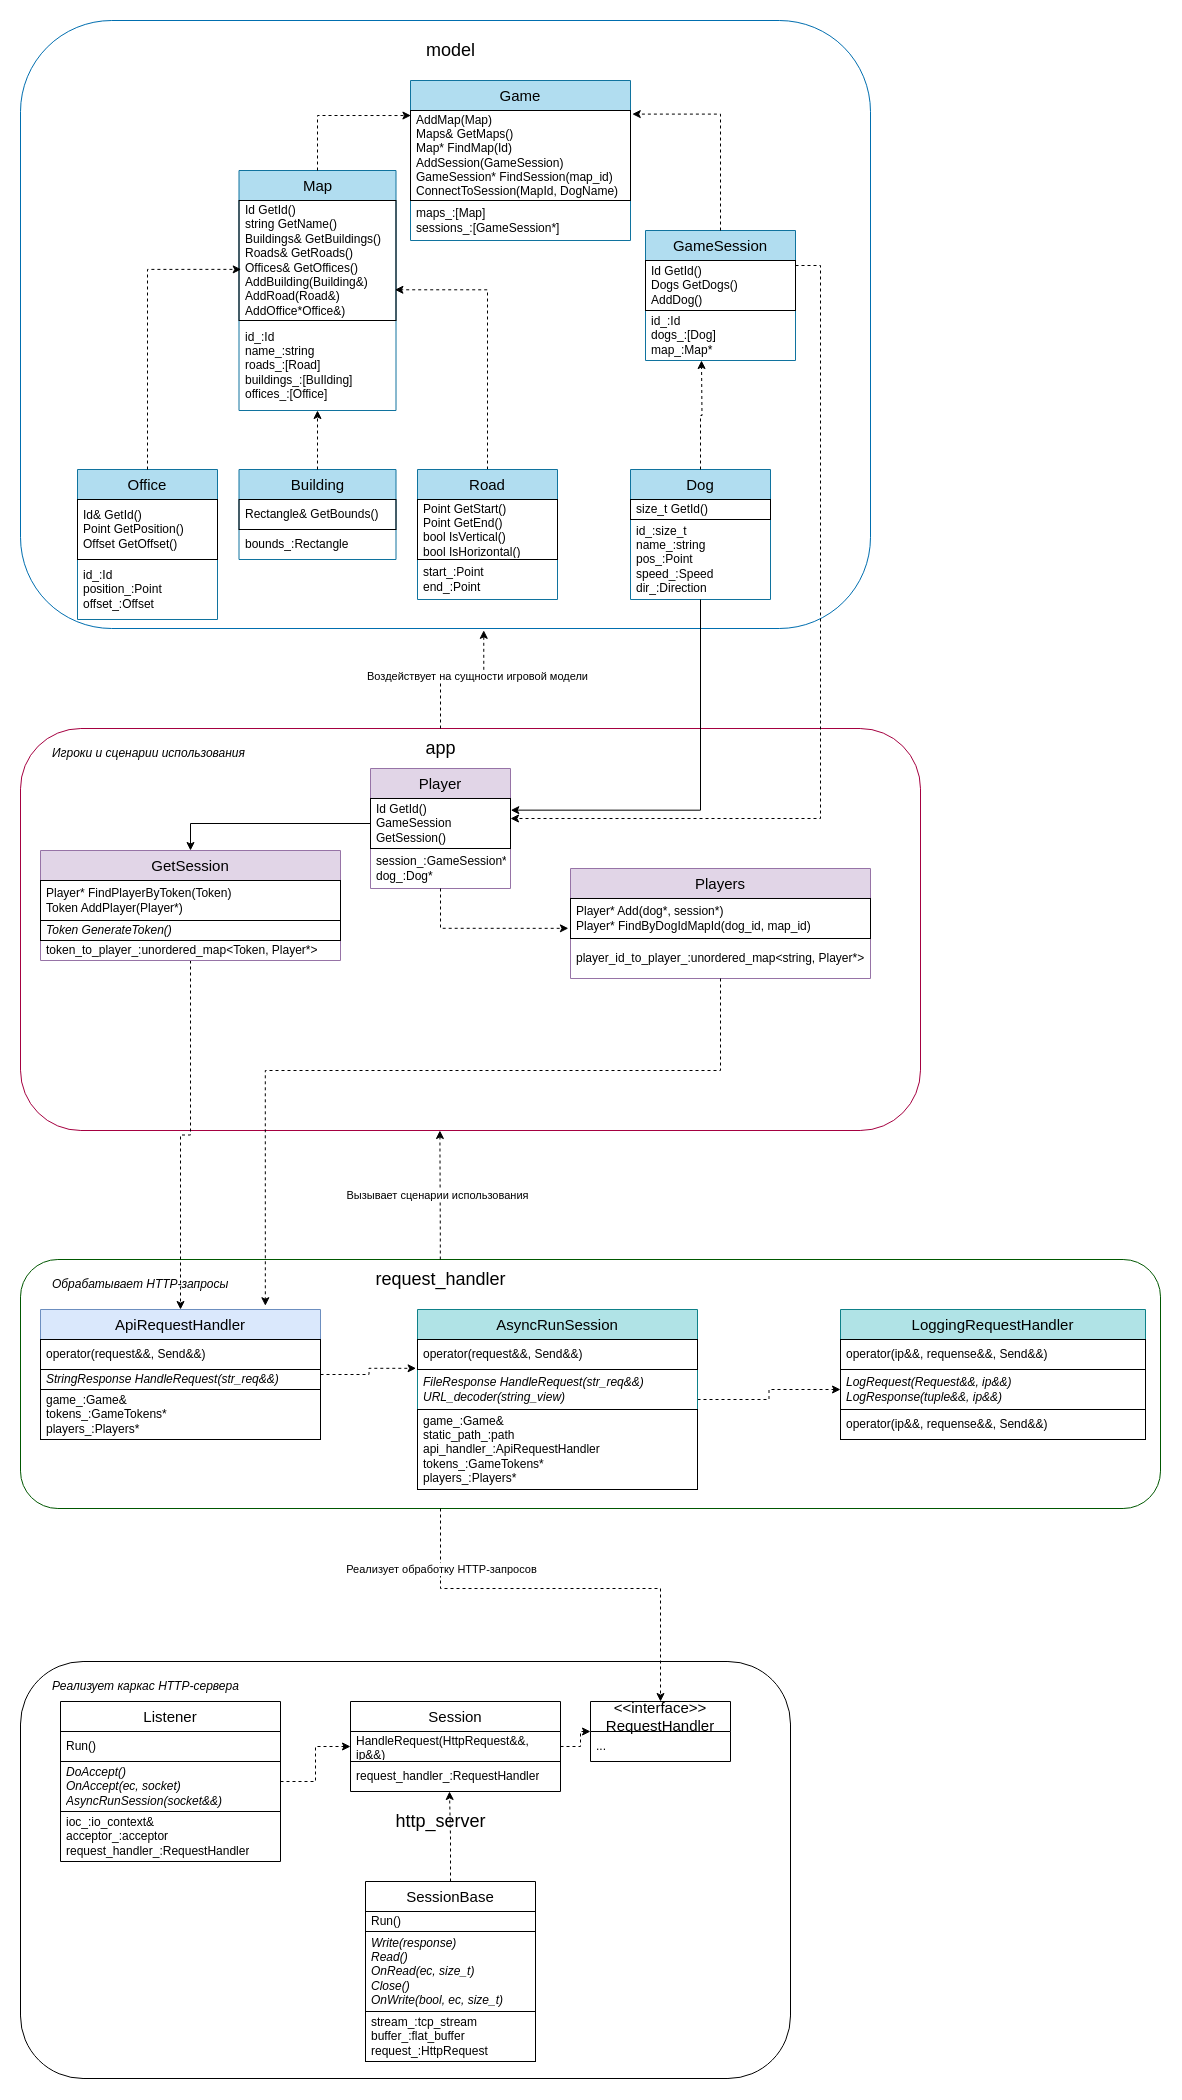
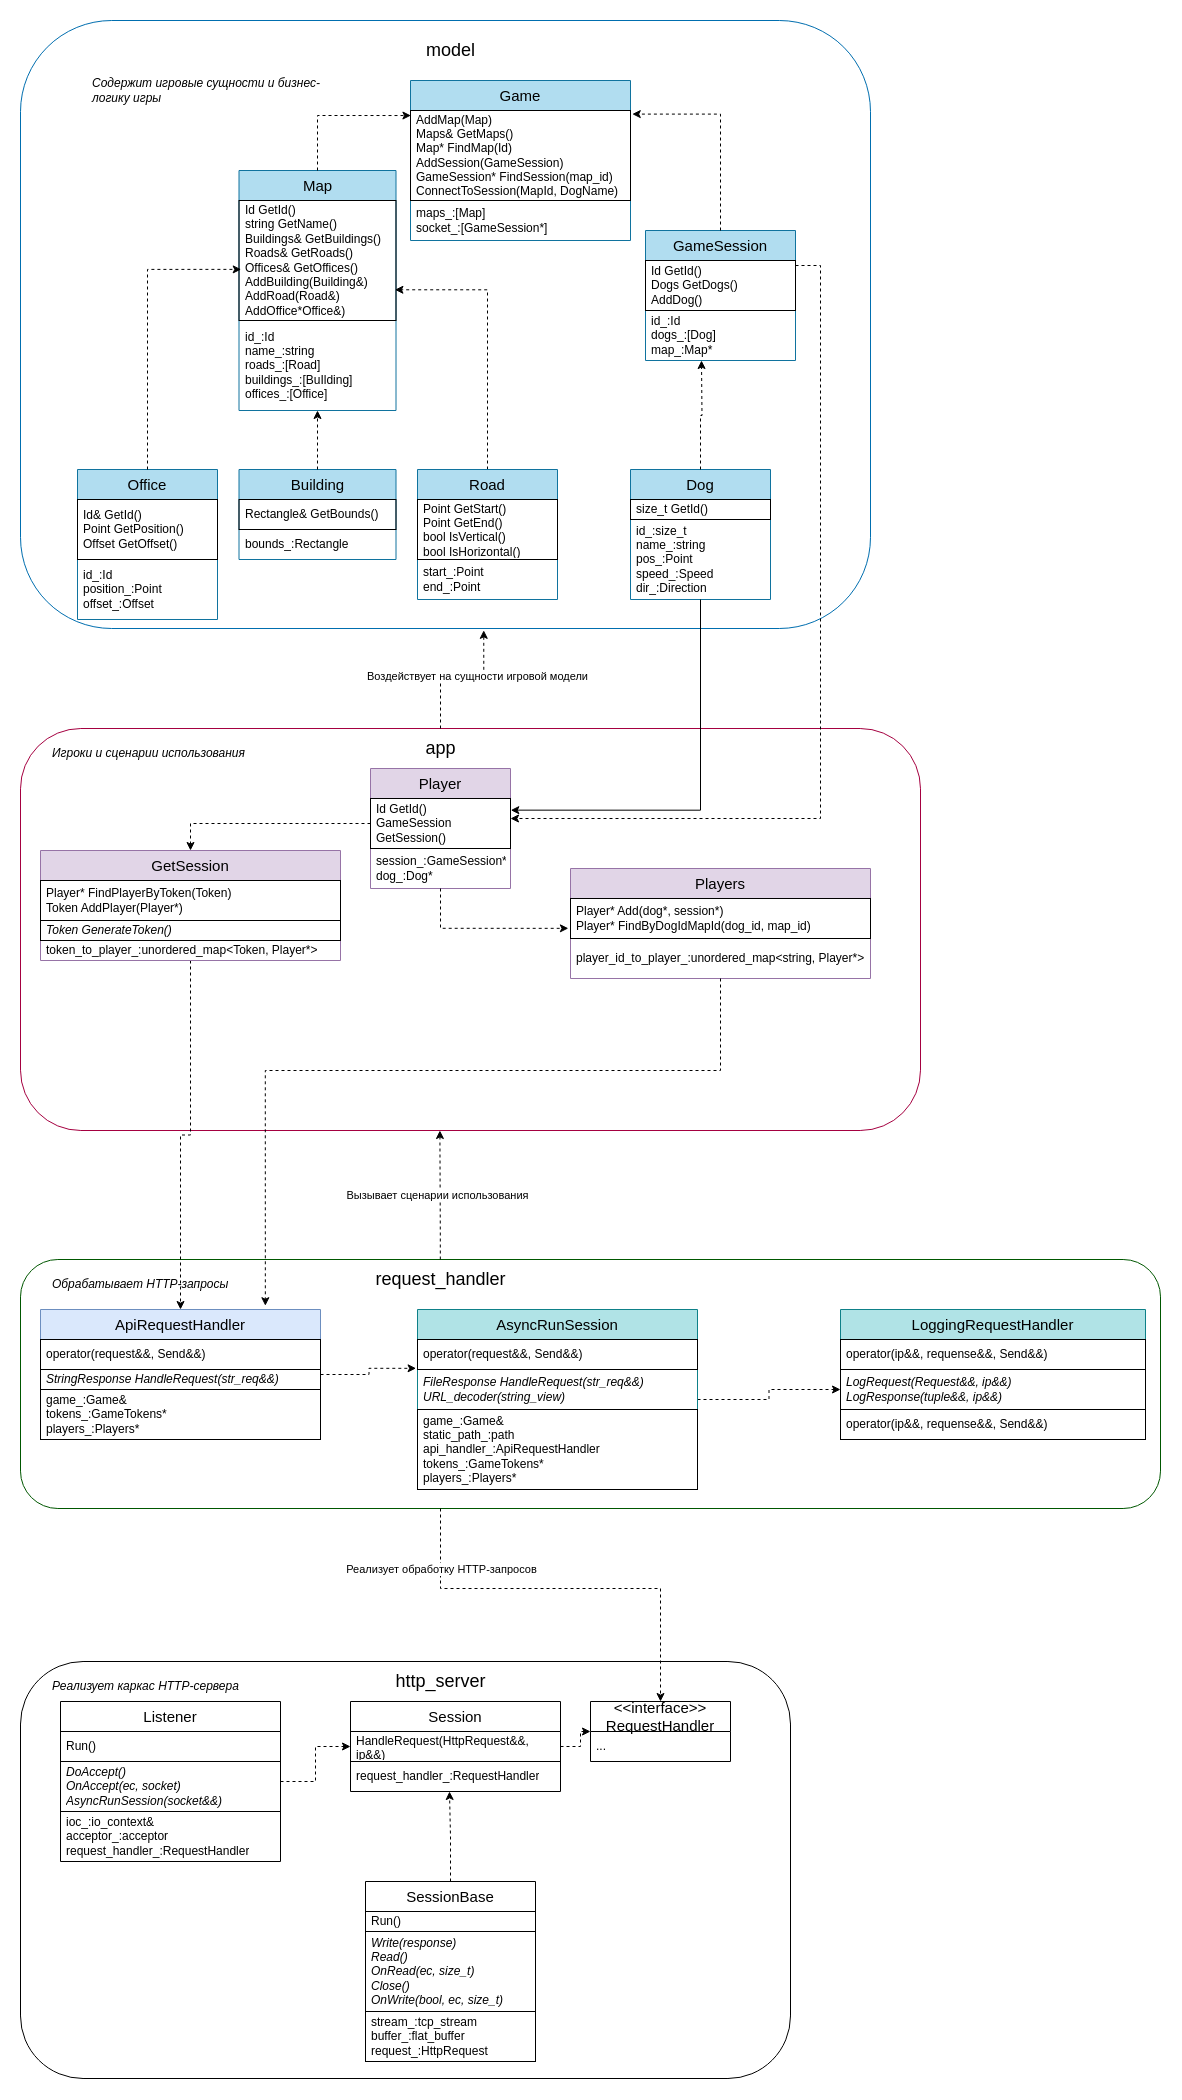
+ <mxCell id="18" value="Содержит игровые сущности и бизнес-&lt;br&gt;логику игры" style="text;html=1;align=left;verticalAlign=middle;resizable=0;points=[];autosize=1;strokeColor=none;fillColor=none;fontStyle=2" parent="1" vertex="1"><mxGeometry x="90" y="70" width="250" height="40" as="geometry" /></mxCell>
- <mxCell id="6" value="maps_:[Map]&lt;br&gt;&lt;span&gt;sessions_:[GameSession*]&lt;br&gt;&lt;/span&gt;" style="text;strokeColor=none;fillColor=none;align=left;verticalAlign=middle;spacingLeft=4;spacingRight=4;overflow=hidden;points=[[0,0.5],[1,0.5]];portConstraint=eastwest;rotatable=0;whiteSpace=wrap;html=1;fontStyle=0" parent="4" vertex="1"><mxGeometry y="120" width="220" height="40" as="geometry" /></mxCell>
+ <mxCell id="6" value="maps_:[Map]&lt;br&gt;&lt;span&gt;socket_:[GameSession*]&lt;br&gt;&lt;/span&gt;" style="text;strokeColor=none;fillColor=none;align=left;verticalAlign=middle;spacingLeft=4;spacingRight=4;overflow=hidden;points=[[0,0.5],[1,0.5]];portConstraint=eastwest;rotatable=0;whiteSpace=wrap;html=1;fontStyle=0" parent="4" vertex="1"><mxGeometry y="120" width="220" height="40" as="geometry" /></mxCell>
- <mxCell id="85" style="edgeStyle=orthogonalEdgeStyle;rounded=0;orthogonalLoop=1;jettySize=auto;html=1;dashed=0;" parent="1" source="20" target="81" edge="1"><mxGeometry relative="1" as="geometry" /></mxCell>
+ <mxCell id="85" style="edgeStyle=orthogonalEdgeStyle;rounded=0;orthogonalLoop=1;jettySize=auto;html=1;dashed=1;" parent="1" source="20" target="81" edge="1"><mxGeometry relative="1" as="geometry" /></mxCell>
- <mxCell id="46" value="&lt;span style=&quot;font-size: 18px;&quot;&gt;http_server&lt;/span&gt;" style="text;html=1;align=center;verticalAlign=middle;resizable=0;points=[];autosize=1;strokeColor=none;fillColor=none;" parent="1" vertex="1"><mxGeometry x="385" y="1801" width="110" height="40" as="geometry" /></mxCell>
+ <mxCell id="46" value="&lt;span style=&quot;font-size: 18px;&quot;&gt;http_server&lt;/span&gt;" style="text;html=1;align=center;verticalAlign=middle;resizable=0;points=[];autosize=1;strokeColor=none;fillColor=none;" parent="1" vertex="1"><mxGeometry x="385" y="1661" width="110" height="40" as="geometry" /></mxCell>
